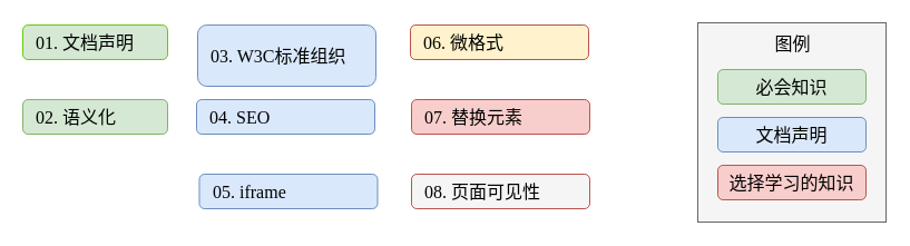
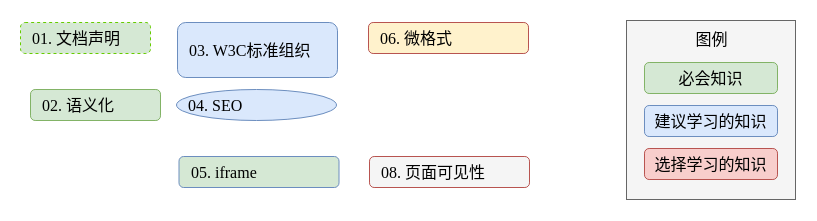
- <mxCell id="2" value="&lt;font color=&quot;#000000&quot;&gt;01. 文档声明&lt;/font&gt;" style="rounded=1;whiteSpace=wrap;html=1;fillColor=#d5e8d4;fontSize=16;fontFamily=Roboto Mono;strokeColor=#66CC00;align=left;spacingLeft=10;" parent="1" vertex="1"><mxGeometry x="20" y="22" width="130" height="31" as="geometry" /></mxCell>
+ <mxCell id="2" value="&lt;font color=&quot;#000000&quot;&gt;01. 文档声明&lt;/font&gt;" style="rounded=1;whiteSpace=wrap;html=1;fillColor=#d5e8d4;fontSize=16;fontFamily=Roboto Mono;strokeColor=#66CC00;align=left;spacingLeft=10;dashed=1;" parent="1" vertex="1"><mxGeometry x="20" y="22" width="130" height="31" as="geometry" /></mxCell>
- <mxCell id="3" value="&lt;font color=&quot;#000000&quot;&gt;02. 语义化&lt;/font&gt;" style="rounded=1;whiteSpace=wrap;html=1;fillColor=#d5e8d4;strokeColor=#82b366;fontSize=16;fontFamily=Roboto Mono;align=left;spacingLeft=10;" parent="1" vertex="1"><mxGeometry x="20" y="89" width="130" height="31" as="geometry" /></mxCell>
+ <mxCell id="3" value="&lt;font color=&quot;#000000&quot;&gt;02. 语义化&lt;/font&gt;" style="rounded=1;whiteSpace=wrap;html=1;fillColor=#d5e8d4;strokeColor=#82b366;fontSize=16;fontFamily=Roboto Mono;align=left;spacingLeft=10;" parent="1" vertex="1"><mxGeometry x="30" y="89" width="130" height="31" as="geometry" /></mxCell>
- <mxCell id="6" value="&lt;font color=&quot;#000000&quot;&gt;04. SEO&lt;/font&gt;" style="rounded=1;whiteSpace=wrap;html=1;fillColor=#dae8fc;strokeColor=#6c8ebf;fontSize=16;fontFamily=Roboto Mono;align=left;spacingLeft=10;" parent="1" vertex="1"><mxGeometry x="176" y="89" width="160" height="31" as="geometry" /></mxCell>
+ <mxCell id="6" value="&lt;font color=&quot;#000000&quot;&gt;04. SEO&lt;/font&gt;" style="ellipse;whiteSpace=wrap;html=1;fillColor=#dae8fc;strokeColor=#6c8ebf;fontSize=16;fontFamily=Roboto Mono;align=left;spacingLeft=10;" parent="1" vertex="1"><mxGeometry x="176" y="89" width="160" height="31" as="geometry" /></mxCell>
- <mxCell id="14" value="&lt;font color=&quot;#000000&quot;&gt;07. 替换元素&lt;/font&gt;" style="rounded=1;whiteSpace=wrap;html=1;fillColor=#f8cecc;strokeColor=#b85450;fontSize=16;fontFamily=Roboto Mono;align=left;spacingLeft=10;" parent="1" vertex="1"><mxGeometry x="369" y="89" width="160" height="31" as="geometry" /></mxCell>
- <mxCell id="12" value="&lt;font color=&quot;#000000&quot;&gt;文档声明&lt;/font&gt;" style="rounded=1;whiteSpace=wrap;html=1;fillColor=#dae8fc;strokeColor=#6c8ebf;fontSize=16;fontFamily=Roboto Mono;" parent="1" vertex="1"><mxGeometry x="644" y="105" width="133" height="31" as="geometry" /></mxCell>
+ <mxCell id="12" value="&lt;font color=&quot;#000000&quot;&gt;建议学习的知识&lt;/font&gt;" style="rounded=1;whiteSpace=wrap;html=1;fillColor=#dae8fc;strokeColor=#6c8ebf;fontSize=16;fontFamily=Roboto Mono;" parent="1" vertex="1"><mxGeometry x="644" y="105" width="133" height="31" as="geometry" /></mxCell>
- <mxCell id="5" value="&lt;font color=&quot;#000000&quot;&gt;05. iframe&lt;/font&gt;" style="rounded=1;whiteSpace=wrap;html=1;fillColor=#dae8fc;strokeColor=#6c8ebf;fontSize=16;fontFamily=Roboto Mono;align=left;spacingLeft=10;" parent="1" vertex="1"><mxGeometry x="178.5" y="156" width="160" height="31" as="geometry" /></mxCell>
+ <mxCell id="5" value="&lt;font color=&quot;#000000&quot;&gt;05. iframe&lt;/font&gt;" style="rounded=1;whiteSpace=wrap;html=1;fillColor=#d5e8d4;strokeColor=#6c8ebf;fontSize=16;fontFamily=Roboto Mono;align=left;spacingLeft=10;" parent="1" vertex="1"><mxGeometry x="178.5" y="156" width="160" height="31" as="geometry" /></mxCell>
